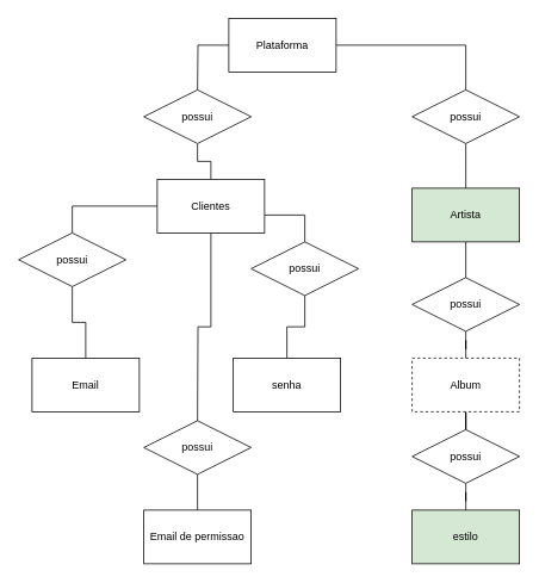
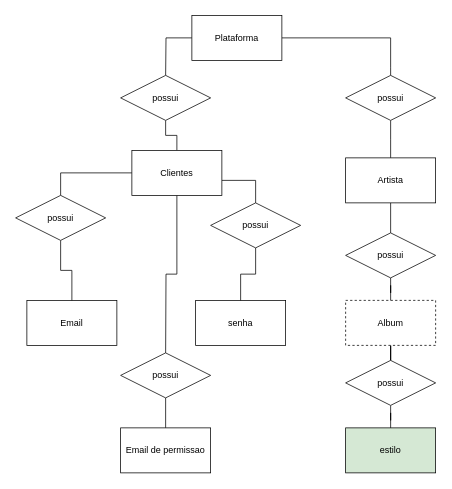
- <mxCell id="23" value="Artista" style="rounded=0;whiteSpace=wrap;html=1;fillColor=#d5e8d4;" vertex="1" parent="1"><mxGeometry x="460" y="210" width="120" height="60" as="geometry" /></mxCell>
+ <mxCell id="23" value="Artista" style="rounded=0;whiteSpace=wrap;html=1;" vertex="1" parent="1"><mxGeometry x="460" y="210" width="120" height="60" as="geometry" /></mxCell>
